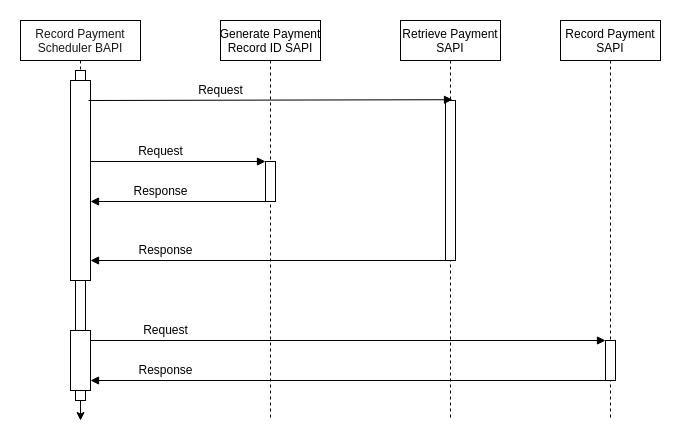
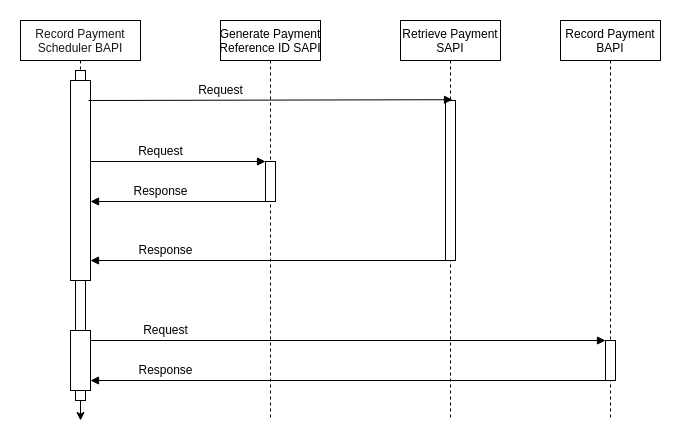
- <mxCell id="6" value="Generate Payment &#10;Record ID SAPI" style="shape=umlLifeline;perimeter=lifelinePerimeter;container=1;collapsible=0;recursiveResize=0;rounded=0;shadow=0;strokeWidth=1;" vertex="1" parent="1"><mxGeometry x="220" y="20" width="100" height="400" as="geometry" /></mxCell>
+ <mxCell id="6" value="Generate Payment &#10;Reference ID SAPI" style="shape=umlLifeline;perimeter=lifelinePerimeter;container=1;collapsible=0;recursiveResize=0;rounded=0;shadow=0;strokeWidth=1;" vertex="1" parent="1"><mxGeometry x="220" y="20" width="100" height="400" as="geometry" /></mxCell>
- <mxCell id="17" value="Record Payment &#10;SAPI" style="shape=umlLifeline;perimeter=lifelinePerimeter;container=1;collapsible=0;recursiveResize=0;rounded=0;shadow=0;strokeWidth=1;" vertex="1" parent="1"><mxGeometry x="560" y="20" width="100" height="400" as="geometry" /></mxCell>
+ <mxCell id="17" value="Record Payment &#10;BAPI" style="shape=umlLifeline;perimeter=lifelinePerimeter;container=1;collapsible=0;recursiveResize=0;rounded=0;shadow=0;strokeWidth=1;" vertex="1" parent="1"><mxGeometry x="560" y="20" width="100" height="400" as="geometry" /></mxCell>
